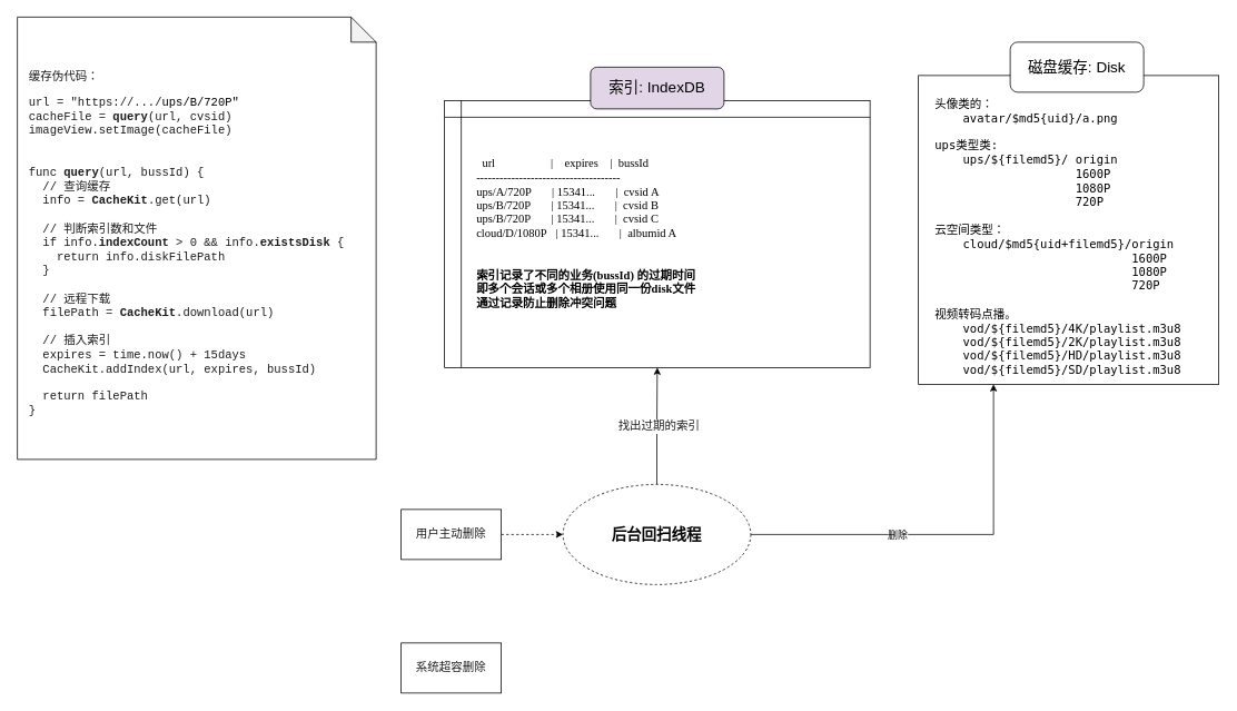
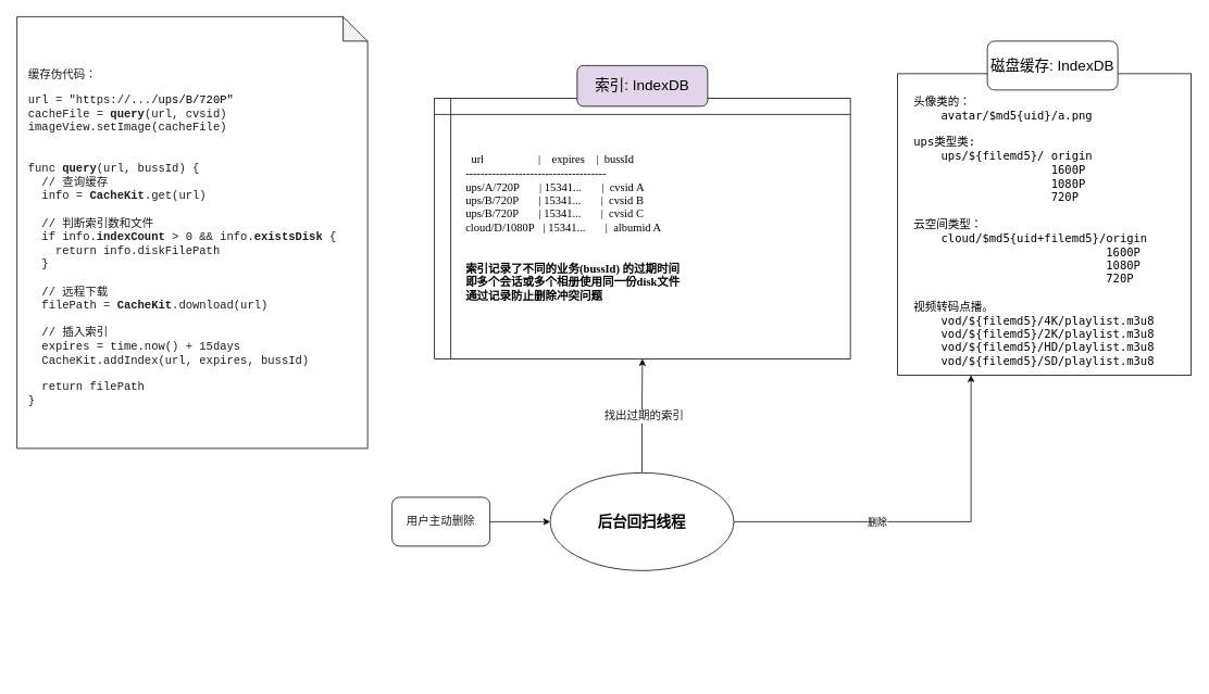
- <mxCell id="10" value="磁盘缓存: Disk" style="rounded=1;whiteSpace=wrap;html=1;align=center;fontSize=18;" vertex="1" parent="8"><mxGeometry x="110" width="160" height="60" as="geometry" /></mxCell>
+ <mxCell id="10" value="磁盘缓存: IndexDB" style="rounded=1;whiteSpace=wrap;html=1;align=center;fontSize=18;" vertex="1" parent="8"><mxGeometry x="110" width="160" height="60" as="geometry" /></mxCell>
- <mxCell id="15" value="用户主动删除" style="rounded=0;whiteSpace=wrap;html=1;fontFamily=Courier New;fontSize=14;fontColor=#1C1C1C;align=center;" vertex="1" parent="1"><mxGeometry x="480" y="610" width="120" height="60" as="geometry" /></mxCell>
+ <mxCell id="15" value="用户主动删除" style="whiteSpace=wrap;html=1;fontFamily=Courier New;fontSize=14;fontColor=#1C1C1C;align=center;rounded=1;" vertex="1" parent="1"><mxGeometry x="480" y="610" width="120" height="60" as="geometry" /></mxCell>
- <mxCell id="14" style="edgeStyle=orthogonalEdgeStyle;rounded=0;orthogonalLoop=1;jettySize=auto;html=1;fontFamily=Courier New;fontSize=14;fontColor=#1C1C1C;dashed=1;" edge="1" parent="1" source="15" target="7"><mxGeometry relative="1" as="geometry" /></mxCell>
+ <mxCell id="14" style="edgeStyle=orthogonalEdgeStyle;rounded=0;orthogonalLoop=1;jettySize=auto;html=1;fontFamily=Courier New;fontSize=14;fontColor=#1C1C1C;" edge="1" parent="1" source="15" target="7"><mxGeometry relative="1" as="geometry" /></mxCell>
- <mxCell id="7" value="后台回扫线程" style="ellipse;whiteSpace=wrap;html=1;fontSize=18;align=center;fontStyle=1;dashed=1;" vertex="1" parent="1"><mxGeometry x="674" y="580" width="225" height="120" as="geometry" /></mxCell>
+ <mxCell id="7" value="后台回扫线程" style="ellipse;whiteSpace=wrap;html=1;fontSize=18;align=center;fontStyle=1" vertex="1" parent="1"><mxGeometry x="674" y="580" width="225" height="120" as="geometry" /></mxCell>
- <mxCell id="16" value="系统超容删除" style="rounded=0;whiteSpace=wrap;html=1;fontFamily=Courier New;fontSize=14;fontColor=#1C1C1C;align=center;" vertex="1" parent="1"><mxGeometry x="480" y="770" width="120" height="60" as="geometry" /></mxCell>
